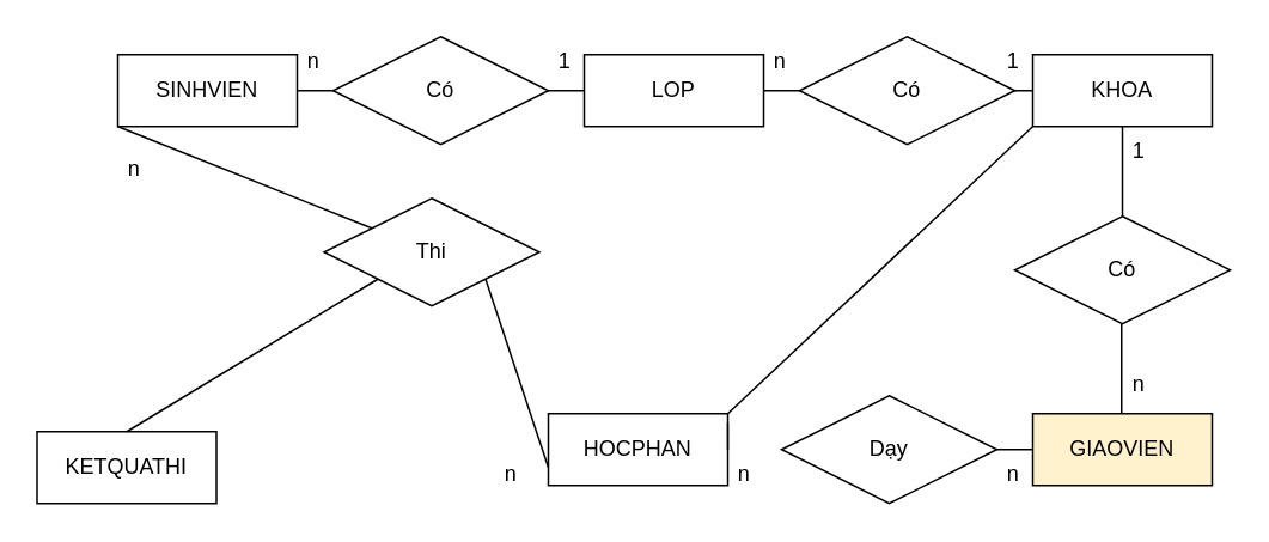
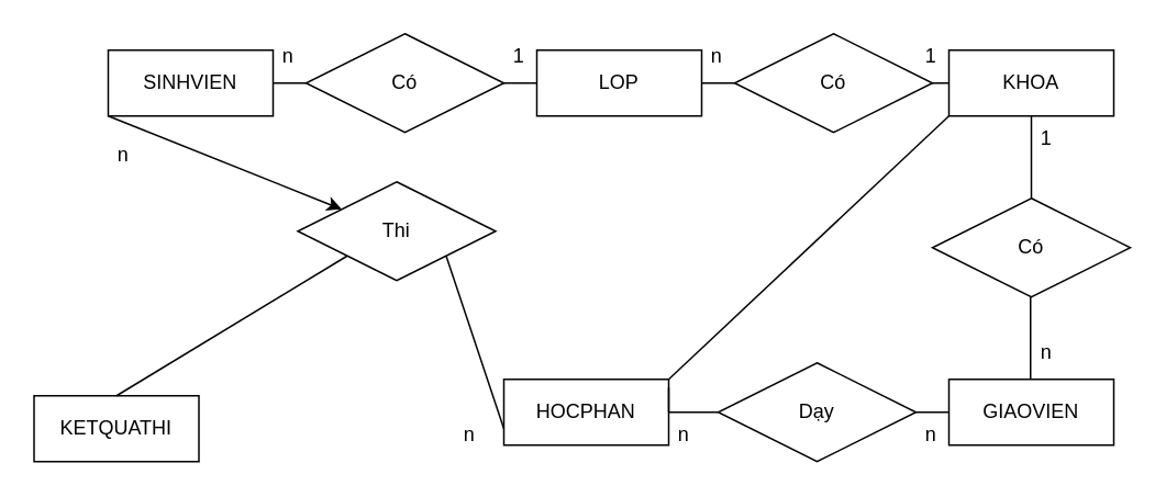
- <mxCell id="27" value="" style="endArrow=none;html=1;rounded=0;exitX=0;exitY=1;exitDx=0;exitDy=0;" edge="1" parent="1" source="10" target="26"><mxGeometry relative="1" as="geometry"><mxPoint x="305" y="250" as="sourcePoint" /><mxPoint x="465" y="250" as="targetPoint" /></mxGeometry></mxCell>
+ <mxCell id="27" value="" style="endArrow=classic;html=1;rounded=0;exitX=0;exitY=1;exitDx=0;exitDy=0;" edge="1" parent="1" source="10" target="26"><mxGeometry relative="1" as="geometry"><mxPoint x="305" y="250" as="sourcePoint" /><mxPoint x="465" y="250" as="targetPoint" /></mxGeometry></mxCell>
+ <mxCell id="24" value="" style="endArrow=none;html=1;rounded=0;exitX=1;exitY=0.5;exitDx=0;exitDy=0;entryX=0;entryY=0.5;entryDx=0;entryDy=0;startArrow=none;" edge="1" parent="1" source="13" target="23"><mxGeometry relative="1" as="geometry"><mxPoint x="445" y="235" as="sourcePoint" /><mxPoint x="625" y="310" as="targetPoint" /></mxGeometry></mxCell>
- <mxCell id="14" value="GIAOVIEN" style="whiteSpace=wrap;html=1;align=center;fillColor=#fff2cc;" vertex="1" parent="1"><mxGeometry x="575" y="230" width="100" height="40" as="geometry" /></mxCell>
+ <mxCell id="14" value="GIAOVIEN" style="whiteSpace=wrap;html=1;align=center;" vertex="1" parent="1"><mxGeometry x="575" y="230" width="100" height="40" as="geometry" /></mxCell>
